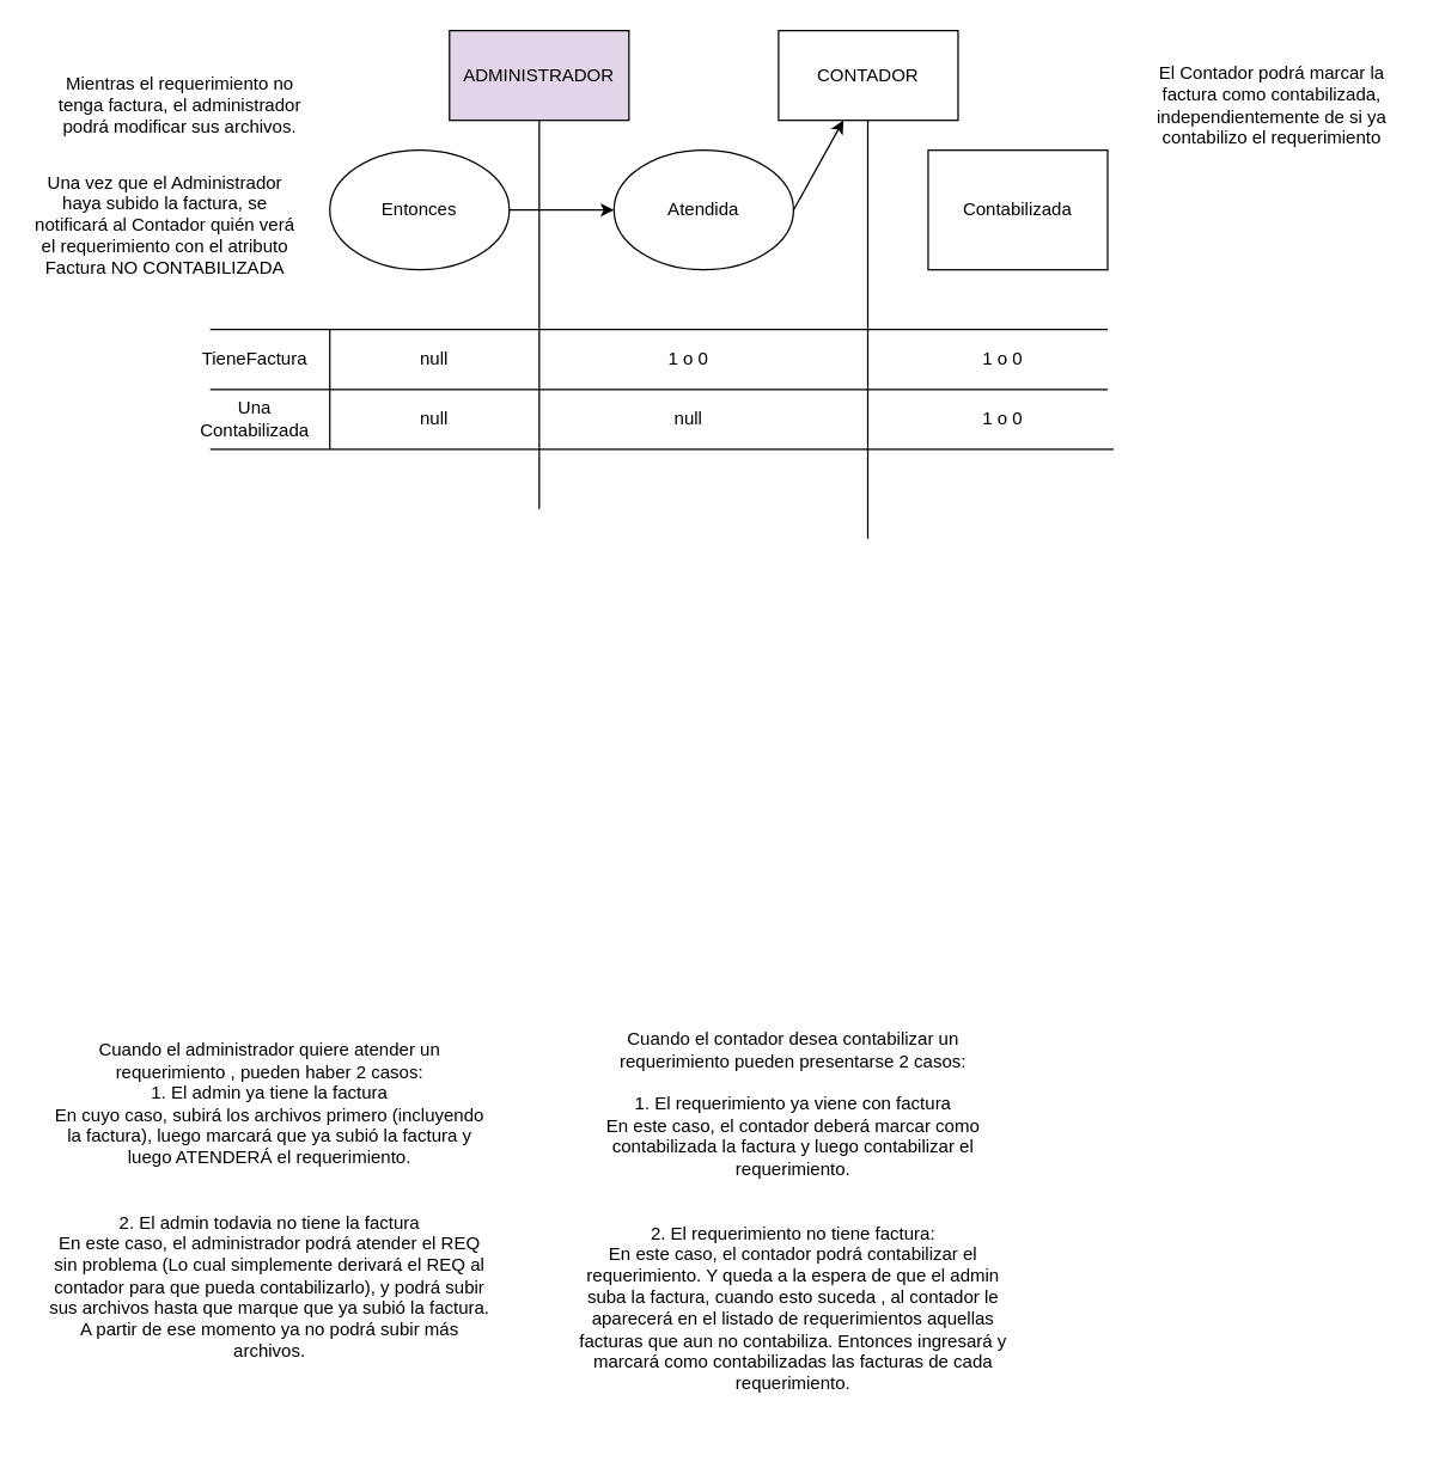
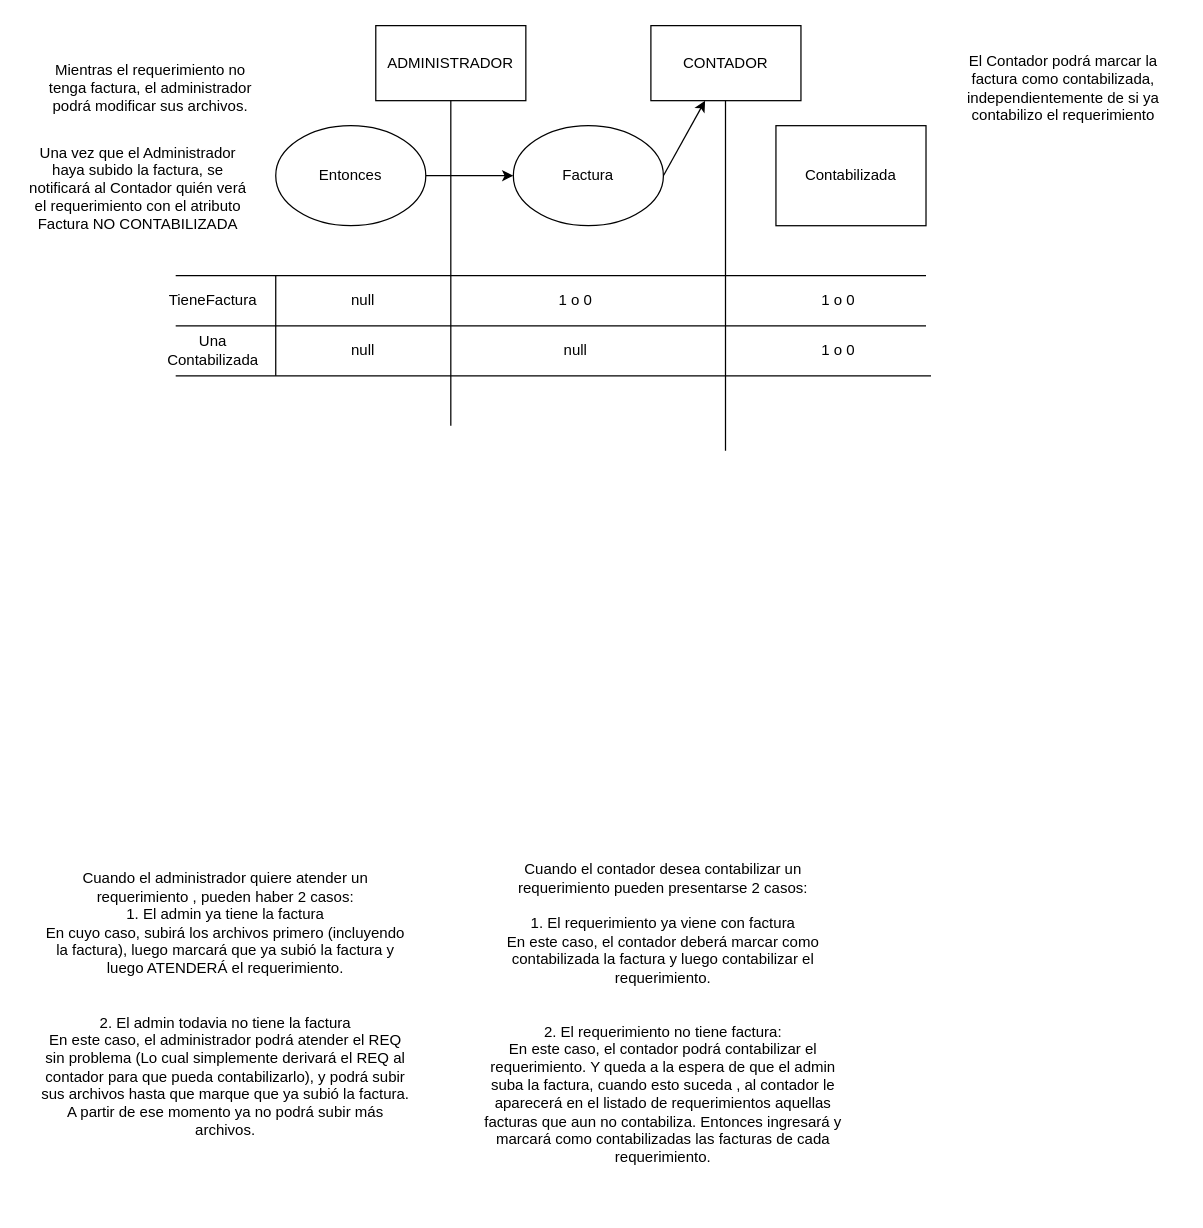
- <mxCell id="3" value="ADMINISTRADOR" style="rounded=0;whiteSpace=wrap;html=1;fillColor=#e1d5e7;" parent="1" vertex="1"><mxGeometry x="300" width="120" height="60" as="geometry" y="20" /></mxCell>
+ <mxCell id="3" value="ADMINISTRADOR" style="rounded=0;whiteSpace=wrap;html=1;" parent="1" vertex="1"><mxGeometry x="300" width="120" height="60" as="geometry" y="20" /></mxCell>
- <mxCell id="7" value="Atendida" style="ellipse;whiteSpace=wrap;html=1;" parent="1" vertex="1"><mxGeometry x="410" y="100" width="120" height="80" as="geometry" /></mxCell>
+ <mxCell id="7" value="Factura" style="ellipse;whiteSpace=wrap;html=1;" parent="1" vertex="1"><mxGeometry x="410" y="100" width="120" height="80" as="geometry" /></mxCell>
